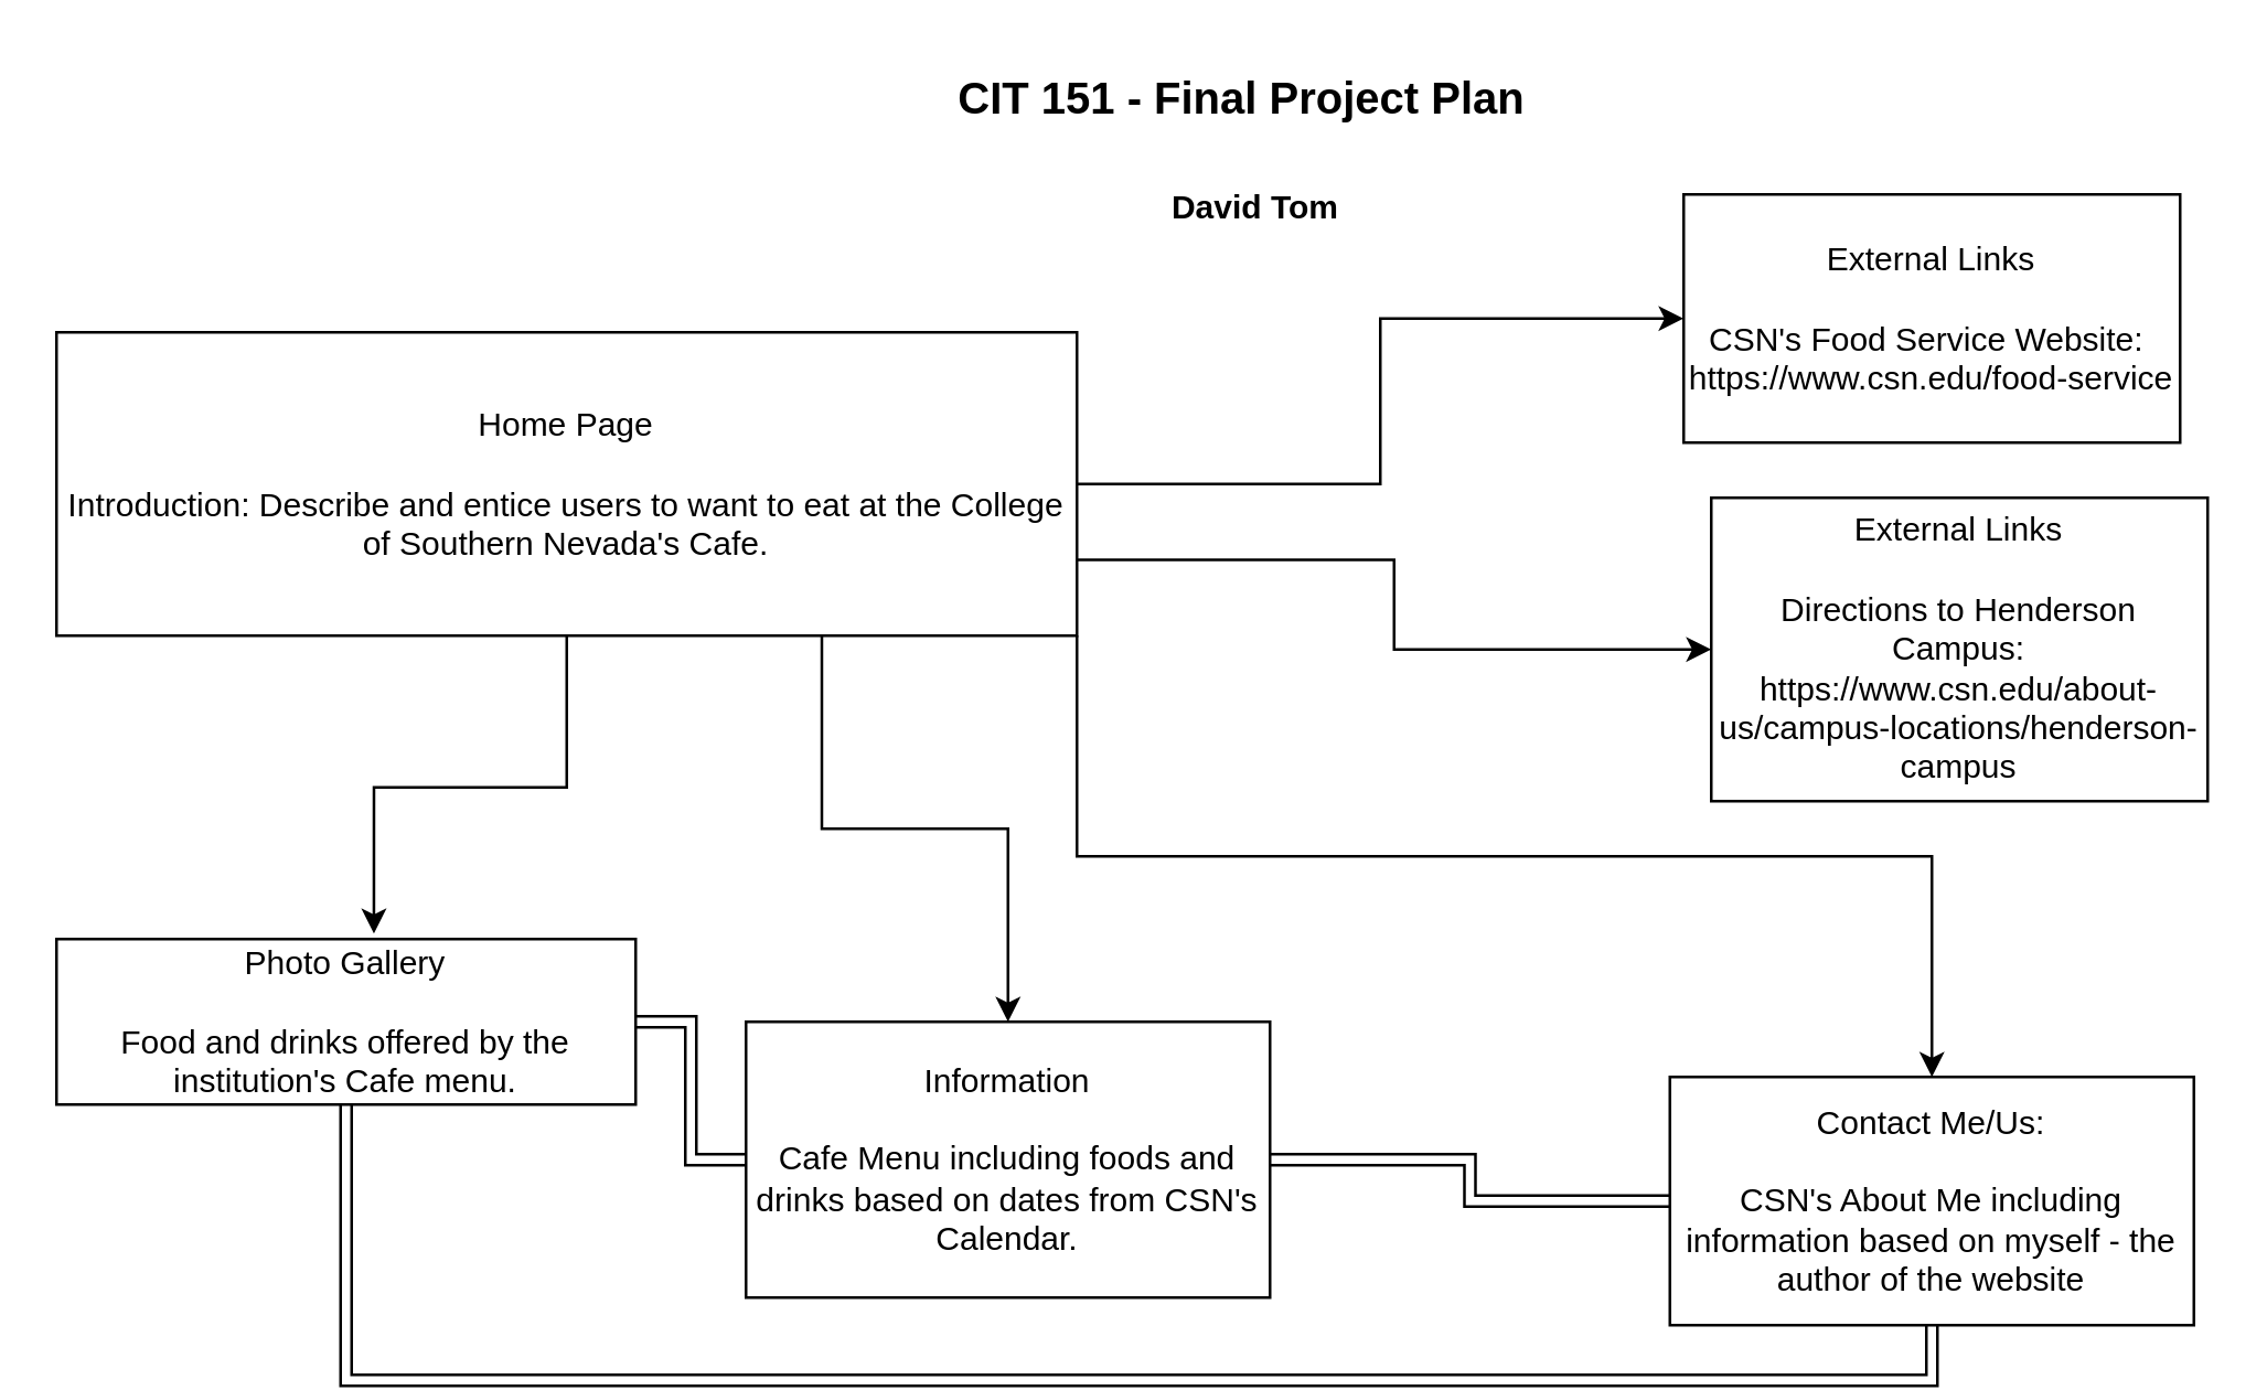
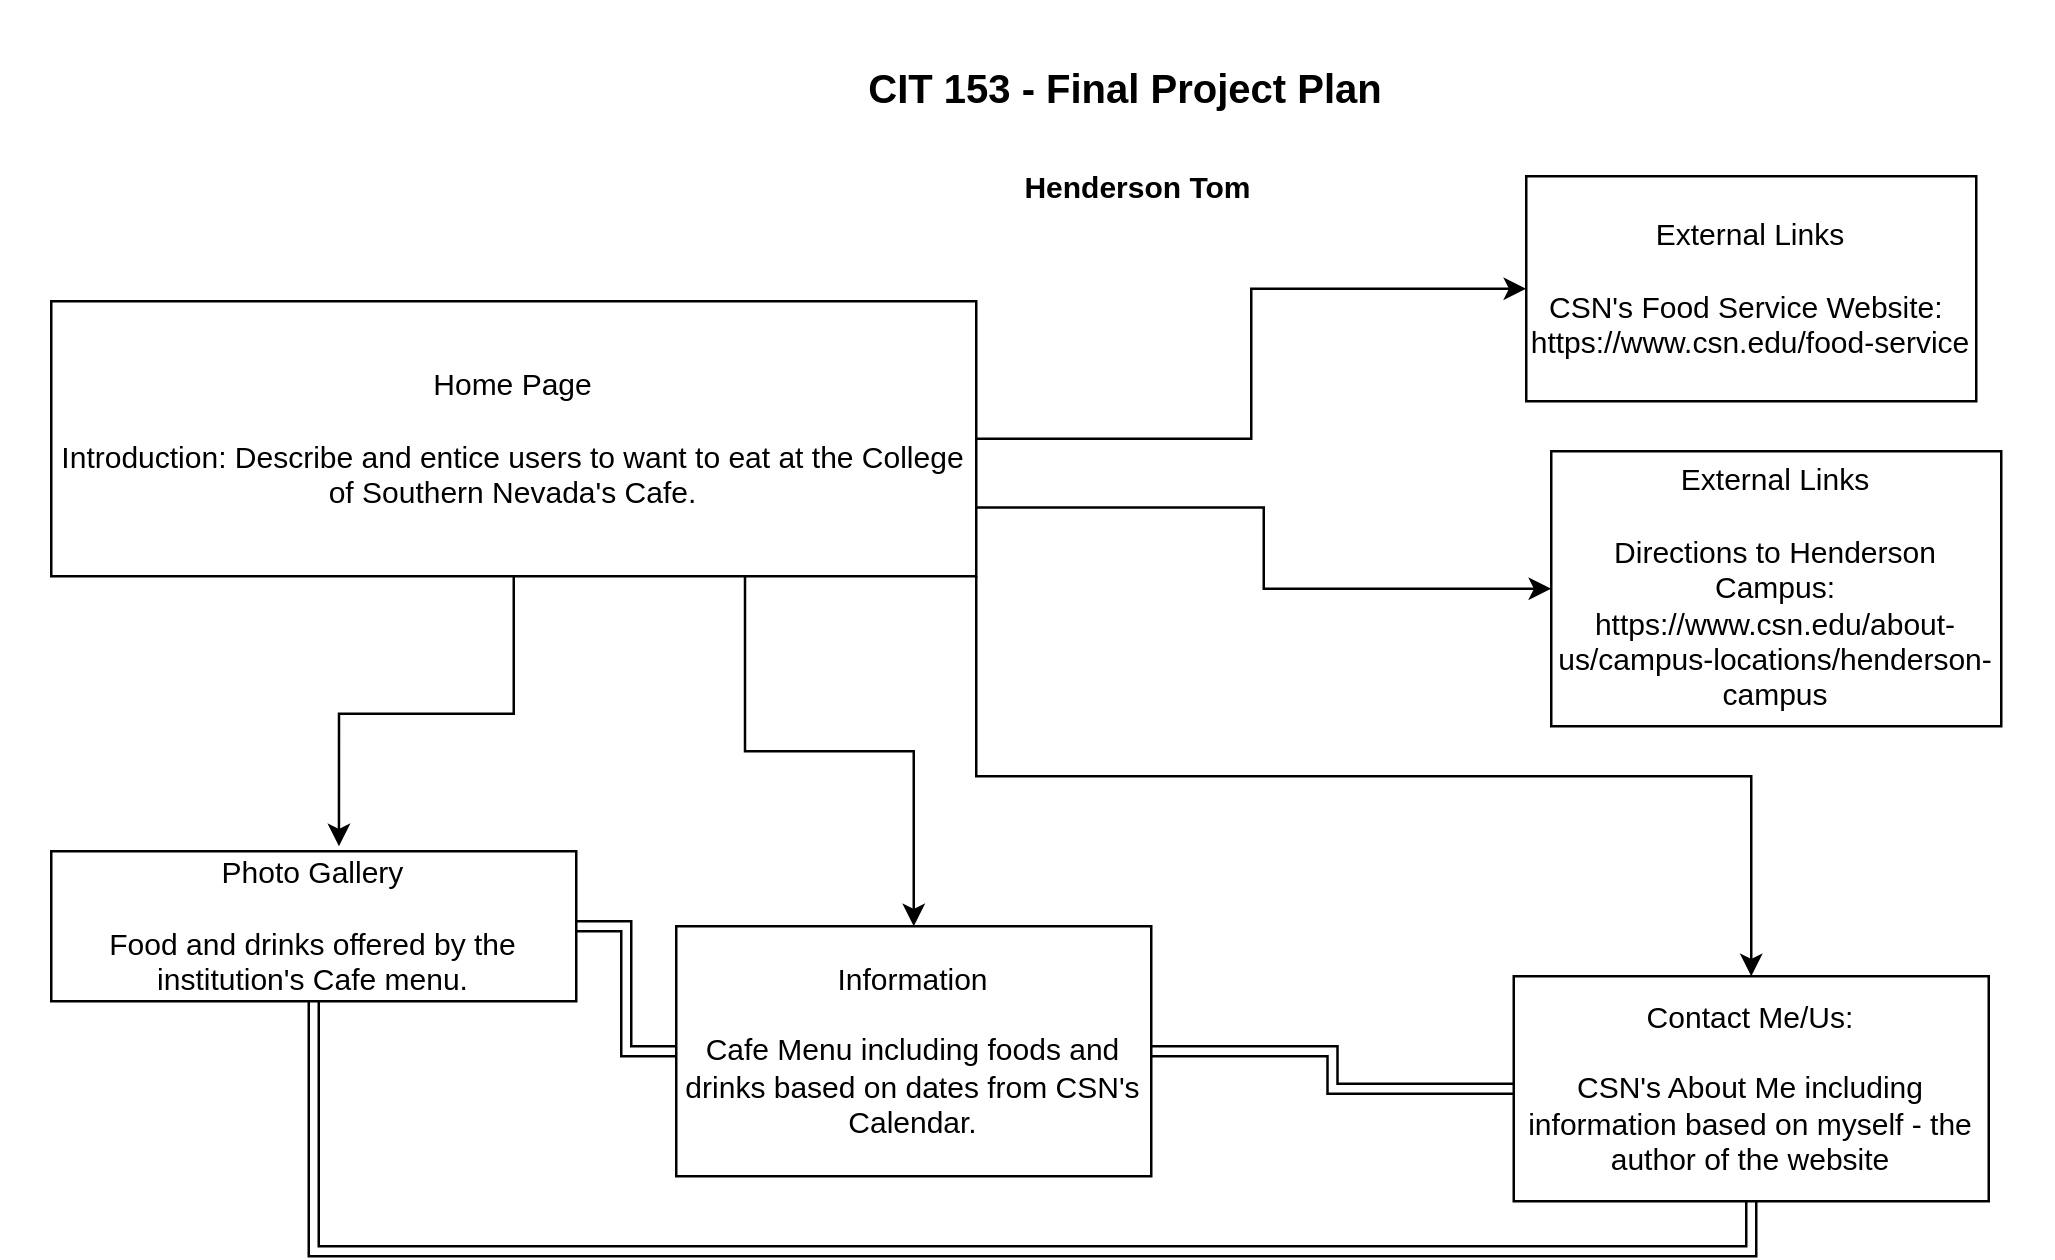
- <mxCell id="16" value="CIT 151 - Final Project Plan" style="text;html=1;align=center;verticalAlign=middle;whiteSpace=wrap;rounded=0;fontStyle=1;fontSize=16;" parent="1" vertex="1"><mxGeometry x="160" y="20" width="580" height="30" as="geometry" /></mxCell>
+ <mxCell id="16" value="CIT 153 - Final Project Plan" style="text;html=1;align=center;verticalAlign=middle;whiteSpace=wrap;rounded=0;fontStyle=1;fontSize=16;" parent="1" vertex="1"><mxGeometry x="160" y="20" width="580" height="30" as="geometry" /></mxCell>
- <mxCell id="15" value="David Tom" style="text;html=1;align=center;verticalAlign=middle;whiteSpace=wrap;rounded=0;fontStyle=1" parent="1" vertex="1"><mxGeometry x="160" y="60" width="590" height="30" as="geometry" /></mxCell>
+ <mxCell id="15" value="Henderson Tom" style="text;html=1;align=center;verticalAlign=middle;whiteSpace=wrap;rounded=0;fontStyle=1" parent="1" vertex="1"><mxGeometry x="160" y="60" width="590" height="30" as="geometry" /></mxCell>
